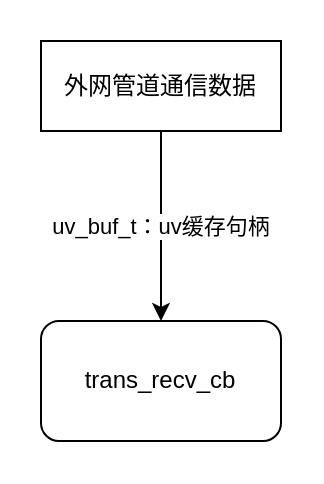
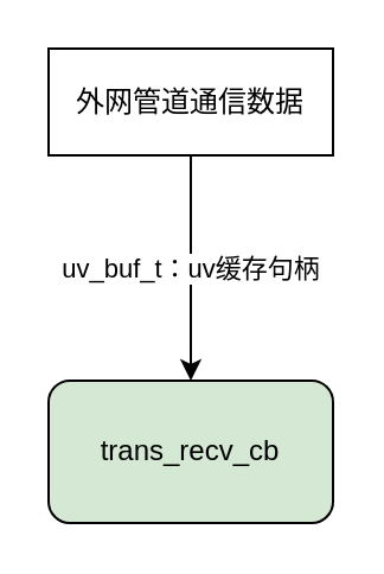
- <mxCell id="4" value="trans_recv_cb" style="rounded=1;whiteSpace=wrap;html=1;" vertex="1" parent="1"><mxGeometry x="20" y="160" width="120" height="60" as="geometry" /></mxCell>
+ <mxCell id="4" value="trans_recv_cb" style="rounded=1;whiteSpace=wrap;html=1;fillColor=#d5e8d4;" vertex="1" parent="1"><mxGeometry x="20" y="160" width="120" height="60" as="geometry" /></mxCell>
